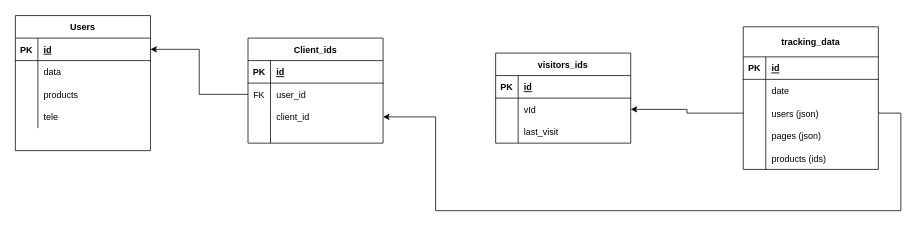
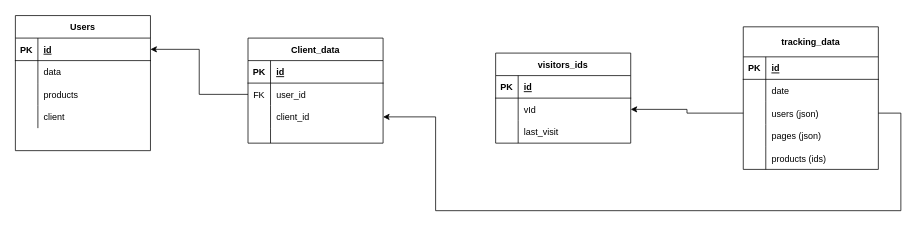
- <mxCell id="15" value="Client_ids" style="shape=table;startSize=30;container=1;collapsible=1;childLayout=tableLayout;fixedRows=1;rowLines=0;fontStyle=1;align=center;resizeLast=1;" vertex="1" parent="1"><mxGeometry x="330" y="50" width="180" height="140" as="geometry" /></mxCell>
+ <mxCell id="15" value="Client_data" style="shape=table;startSize=30;container=1;collapsible=1;childLayout=tableLayout;fixedRows=1;rowLines=0;fontStyle=1;align=center;resizeLast=1;" vertex="1" parent="1"><mxGeometry x="330" y="50" width="180" height="140" as="geometry" /></mxCell>
- <mxCell id="14" value="tele" style="shape=partialRectangle;connectable=0;fillColor=none;top=0;left=0;bottom=0;right=0;align=left;spacingLeft=6;overflow=hidden;" vertex="1" parent="12"><mxGeometry x="30" width="150" height="30" as="geometry"><mxRectangle width="150" height="30" as="alternateBounds" /></mxGeometry></mxCell>
+ <mxCell id="14" value="client" style="shape=partialRectangle;connectable=0;fillColor=none;top=0;left=0;bottom=0;right=0;align=left;spacingLeft=6;overflow=hidden;" vertex="1" parent="12"><mxGeometry x="30" width="150" height="30" as="geometry"><mxRectangle width="150" height="30" as="alternateBounds" /></mxGeometry></mxCell>
